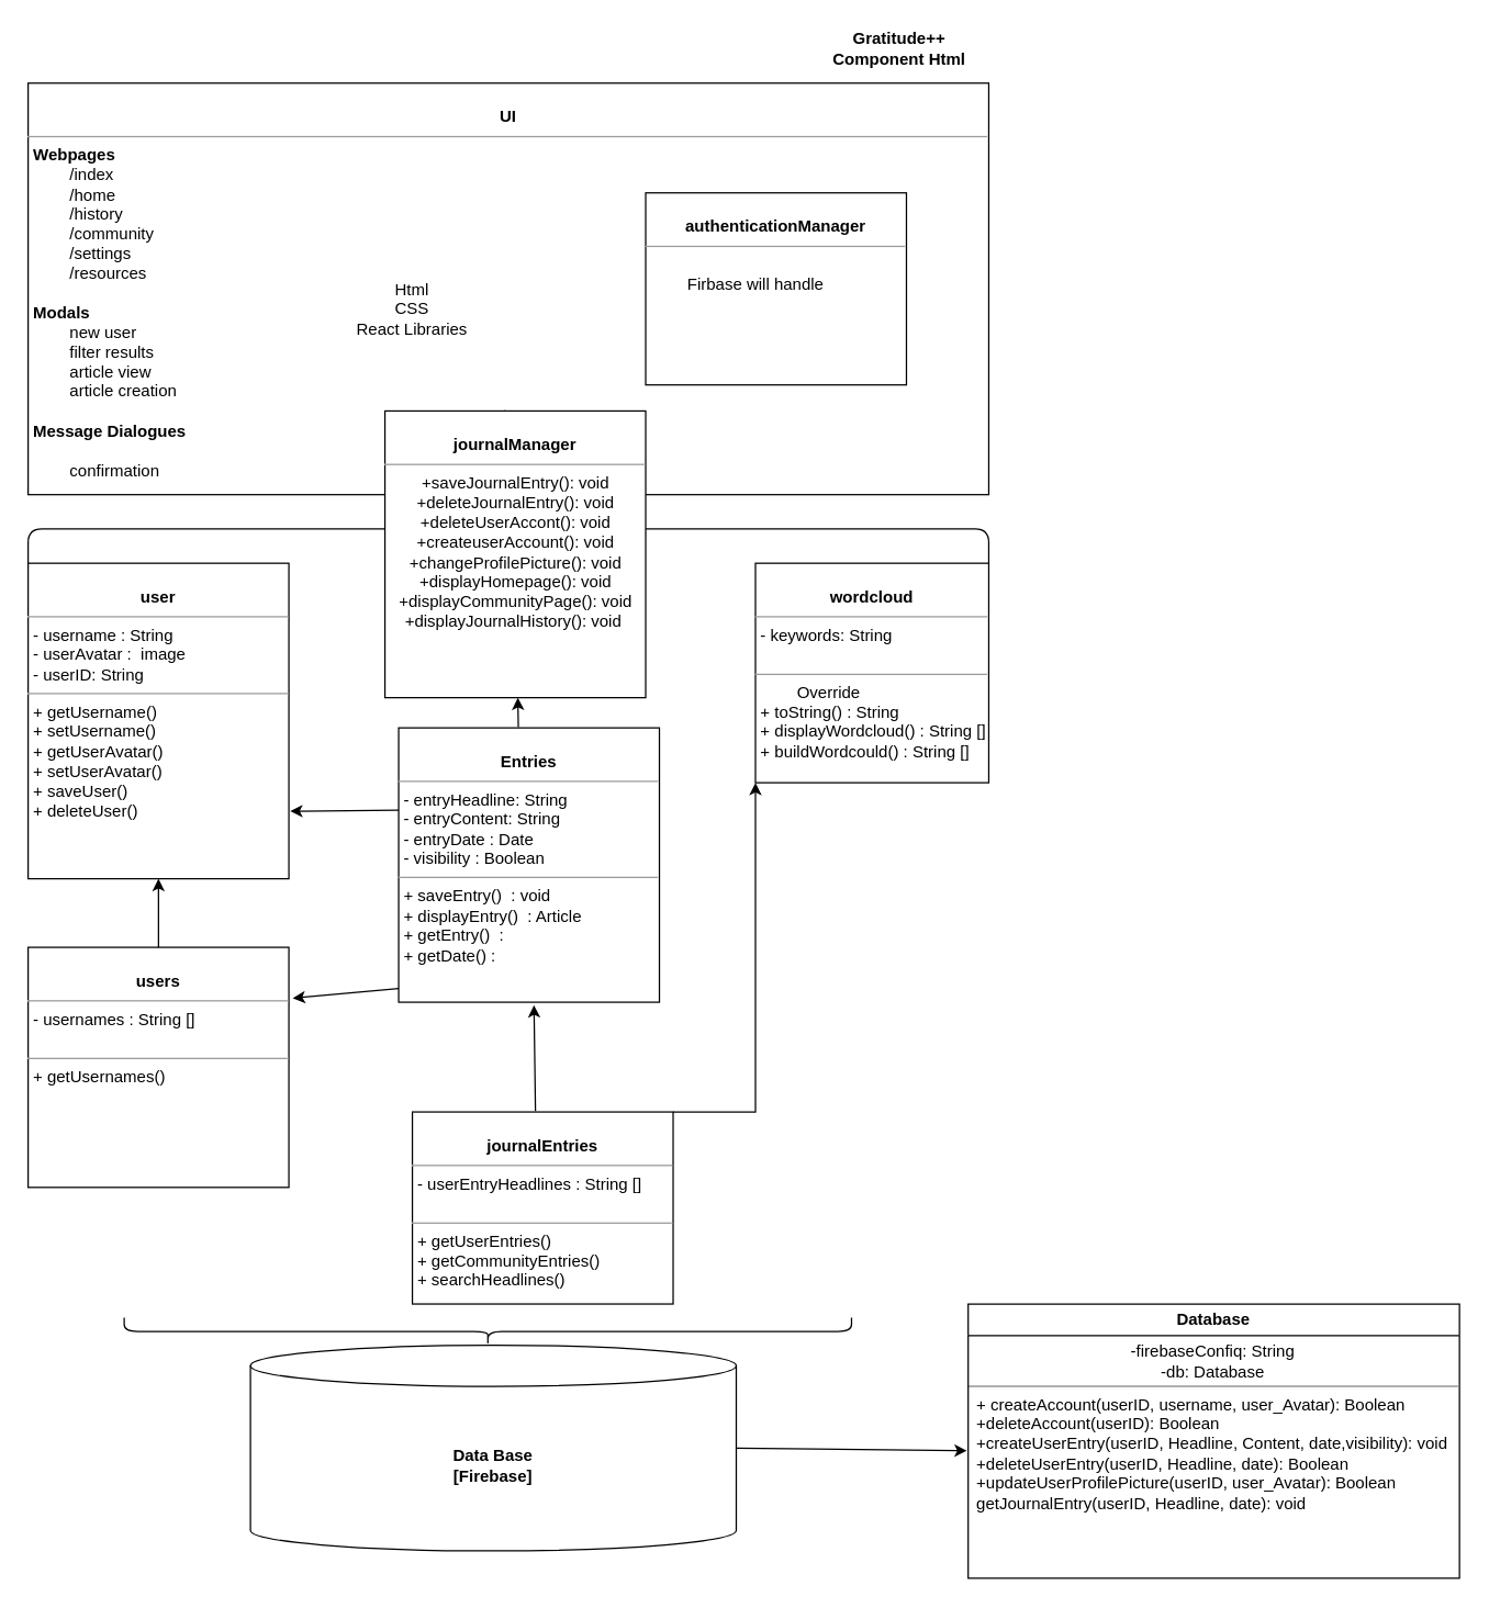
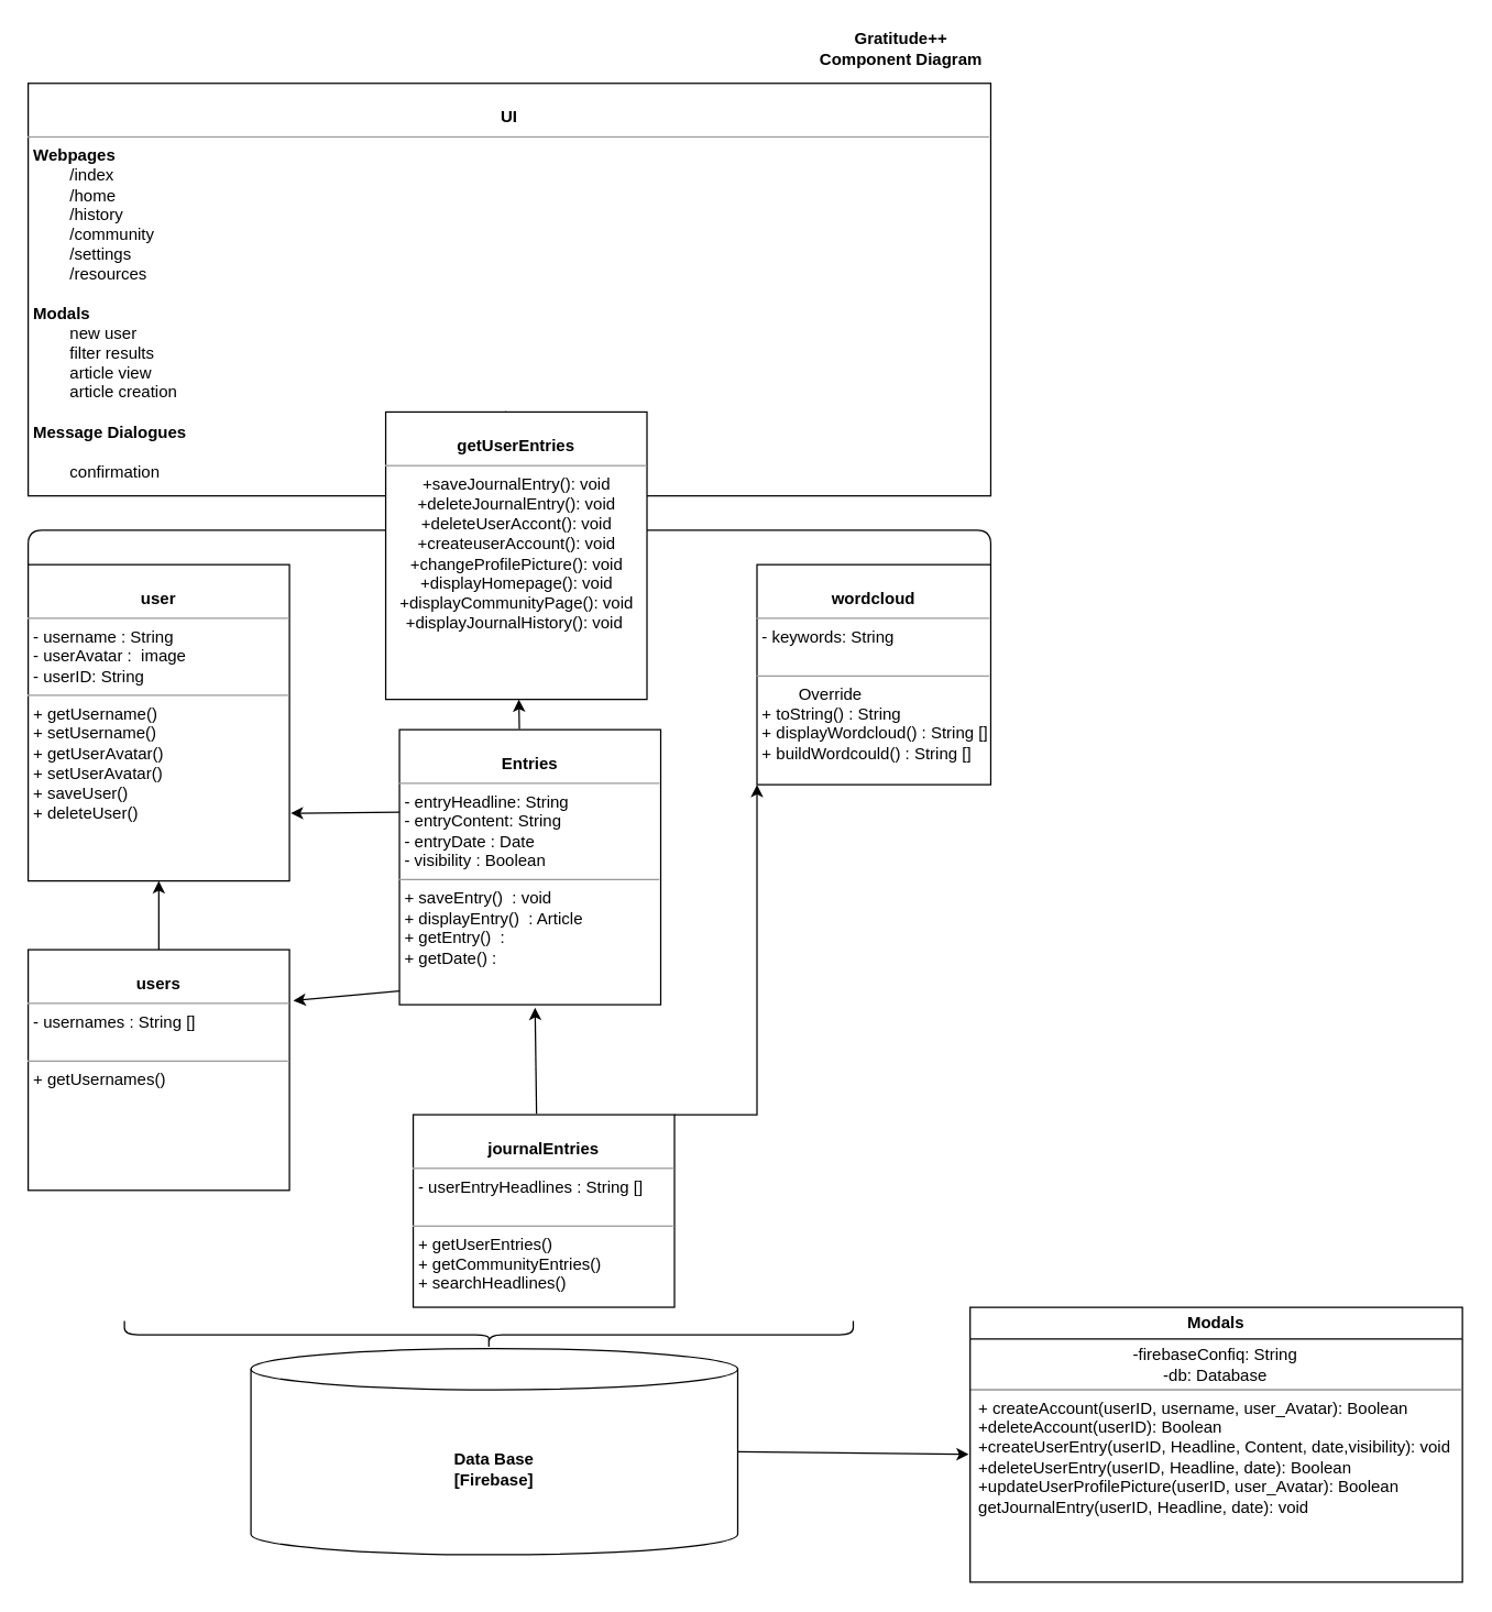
- <mxCell id="10" value="&lt;b&gt;Gratitude++ Component Html&lt;/b&gt;" style="text;html=1;strokeColor=none;fillColor=none;align=center;verticalAlign=middle;whiteSpace=wrap;rounded=0;" vertex="1" parent="1"><mxGeometry x="590" y="20" width="130" height="30" as="geometry" /></mxCell>
+ <mxCell id="10" value="&lt;b&gt;Gratitude++ Component Diagram&lt;/b&gt;" style="text;html=1;strokeColor=none;fillColor=none;align=center;verticalAlign=middle;whiteSpace=wrap;rounded=0;" vertex="1" parent="1"><mxGeometry x="590" y="20" width="130" height="30" as="geometry" /></mxCell>
- <mxCell id="8" value="&lt;p style=&quot;margin:0px;margin-top:4px;text-align:center;&quot;&gt;&lt;br&gt;&lt;b&gt;authenticationManager&lt;/b&gt;&lt;br&gt;&lt;/p&gt;&lt;hr size=&quot;1&quot;&gt;&lt;p style=&quot;margin:0px;margin-left:4px;&quot;&gt;&lt;span style=&quot;white-space: pre;&quot;&gt;&#09;&lt;/span&gt;&lt;br&gt;&lt;/p&gt;&lt;p style=&quot;margin:0px;margin-left:4px;&quot;&gt;&lt;span style=&quot;white-space: pre;&quot;&gt;&#09;&lt;/span&gt;Firbase will handle&lt;br&gt;&lt;/p&gt;" style="verticalAlign=top;align=left;overflow=fill;fontSize=12;fontFamily=Helvetica;html=1;rounded=0;shadow=0;comic=0;labelBackgroundColor=none;strokeWidth=1" vertex="1" parent="1"><mxGeometry x="470" y="140" width="190" height="140" as="geometry" /></mxCell>
- <mxCell id="14" value="Html&lt;br&gt;CSS&lt;br&gt;React Libraries" style="text;html=1;strokeColor=none;fillColor=none;align=center;verticalAlign=middle;whiteSpace=wrap;rounded=0;" vertex="1" parent="1"><mxGeometry x="250" y="210" width="100" height="30" as="geometry" /></mxCell>
- <mxCell id="20" value="&lt;p style=&quot;margin:0px;margin-top:4px;text-align:center;&quot;&gt;&lt;br&gt;&lt;b&gt;journalManager&lt;/b&gt;&lt;/p&gt;&lt;hr size=&quot;1&quot;&gt;&lt;p style=&quot;margin:0px;margin-left:4px;&quot;&gt;&amp;nbsp;&amp;nbsp;&lt;br&gt;&lt;/p&gt;&lt;p style=&quot;margin:0px;margin-left:4px;&quot;&gt;&lt;br&gt;&lt;/p&gt;" style="verticalAlign=top;align=left;overflow=fill;fontSize=12;fontFamily=Helvetica;html=1;rounded=0;shadow=0;comic=0;labelBackgroundColor=none;strokeWidth=1" vertex="1" parent="1"><mxGeometry x="280" y="299" width="190" height="209" as="geometry" /></mxCell>
+ <mxCell id="20" value="&lt;p style=&quot;margin:0px;margin-top:4px;text-align:center;&quot;&gt;&lt;br&gt;&lt;b&gt;getUserEntries&lt;/b&gt;&lt;/p&gt;&lt;hr size=&quot;1&quot;&gt;&lt;p style=&quot;margin:0px;margin-left:4px;&quot;&gt;&amp;nbsp;&amp;nbsp;&lt;br&gt;&lt;/p&gt;&lt;p style=&quot;margin:0px;margin-left:4px;&quot;&gt;&lt;br&gt;&lt;/p&gt;" style="verticalAlign=top;align=left;overflow=fill;fontSize=12;fontFamily=Helvetica;html=1;rounded=0;shadow=0;comic=0;labelBackgroundColor=none;strokeWidth=1" vertex="1" parent="1"><mxGeometry x="280" y="299" width="190" height="209" as="geometry" /></mxCell>
- <mxCell id="23" value="Database" style="swimlane;whiteSpace=wrap;html=1;" vertex="1" parent="1"><mxGeometry x="705" y="950" width="358" height="200" as="geometry" /></mxCell>
+ <mxCell id="23" value="Modals" style="swimlane;whiteSpace=wrap;html=1;" vertex="1" parent="1"><mxGeometry x="705" y="950" width="358" height="200" as="geometry" /></mxCell>
